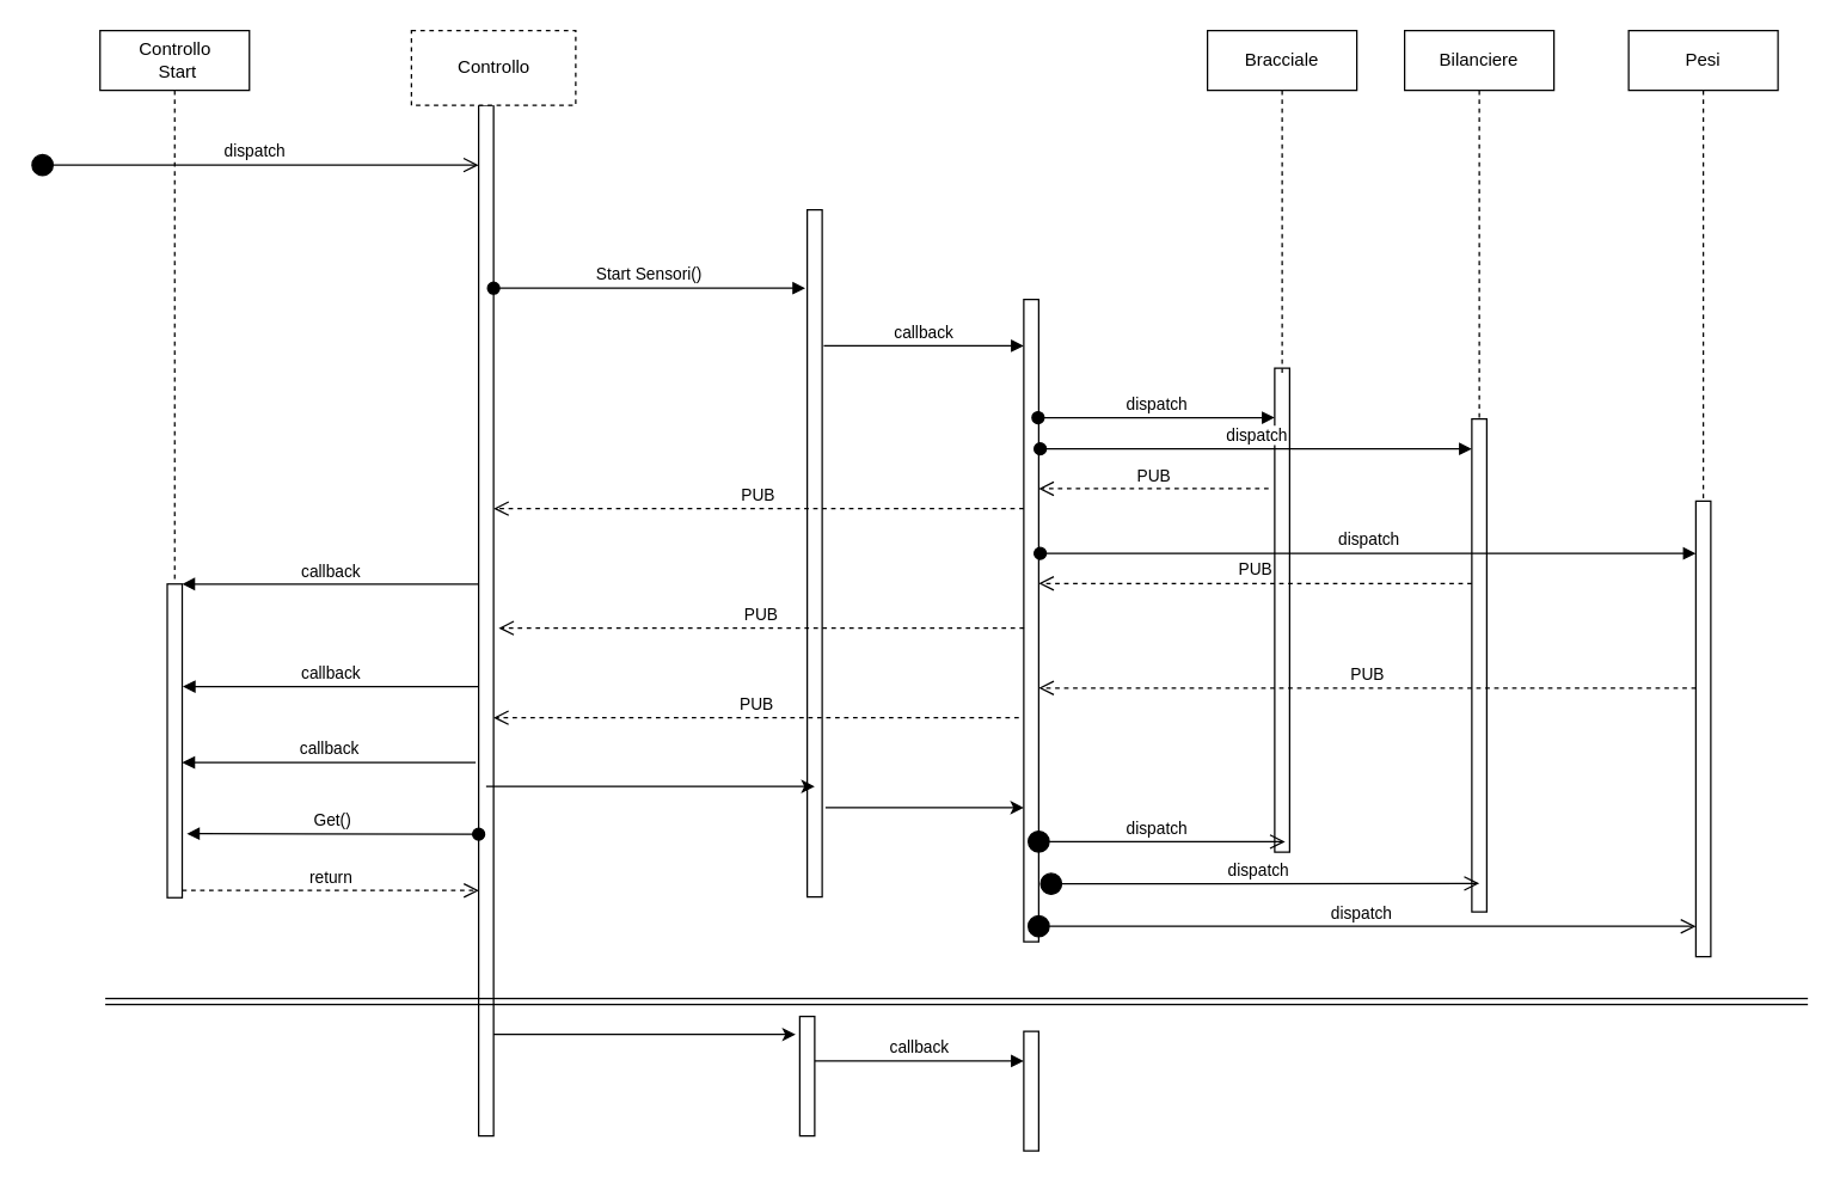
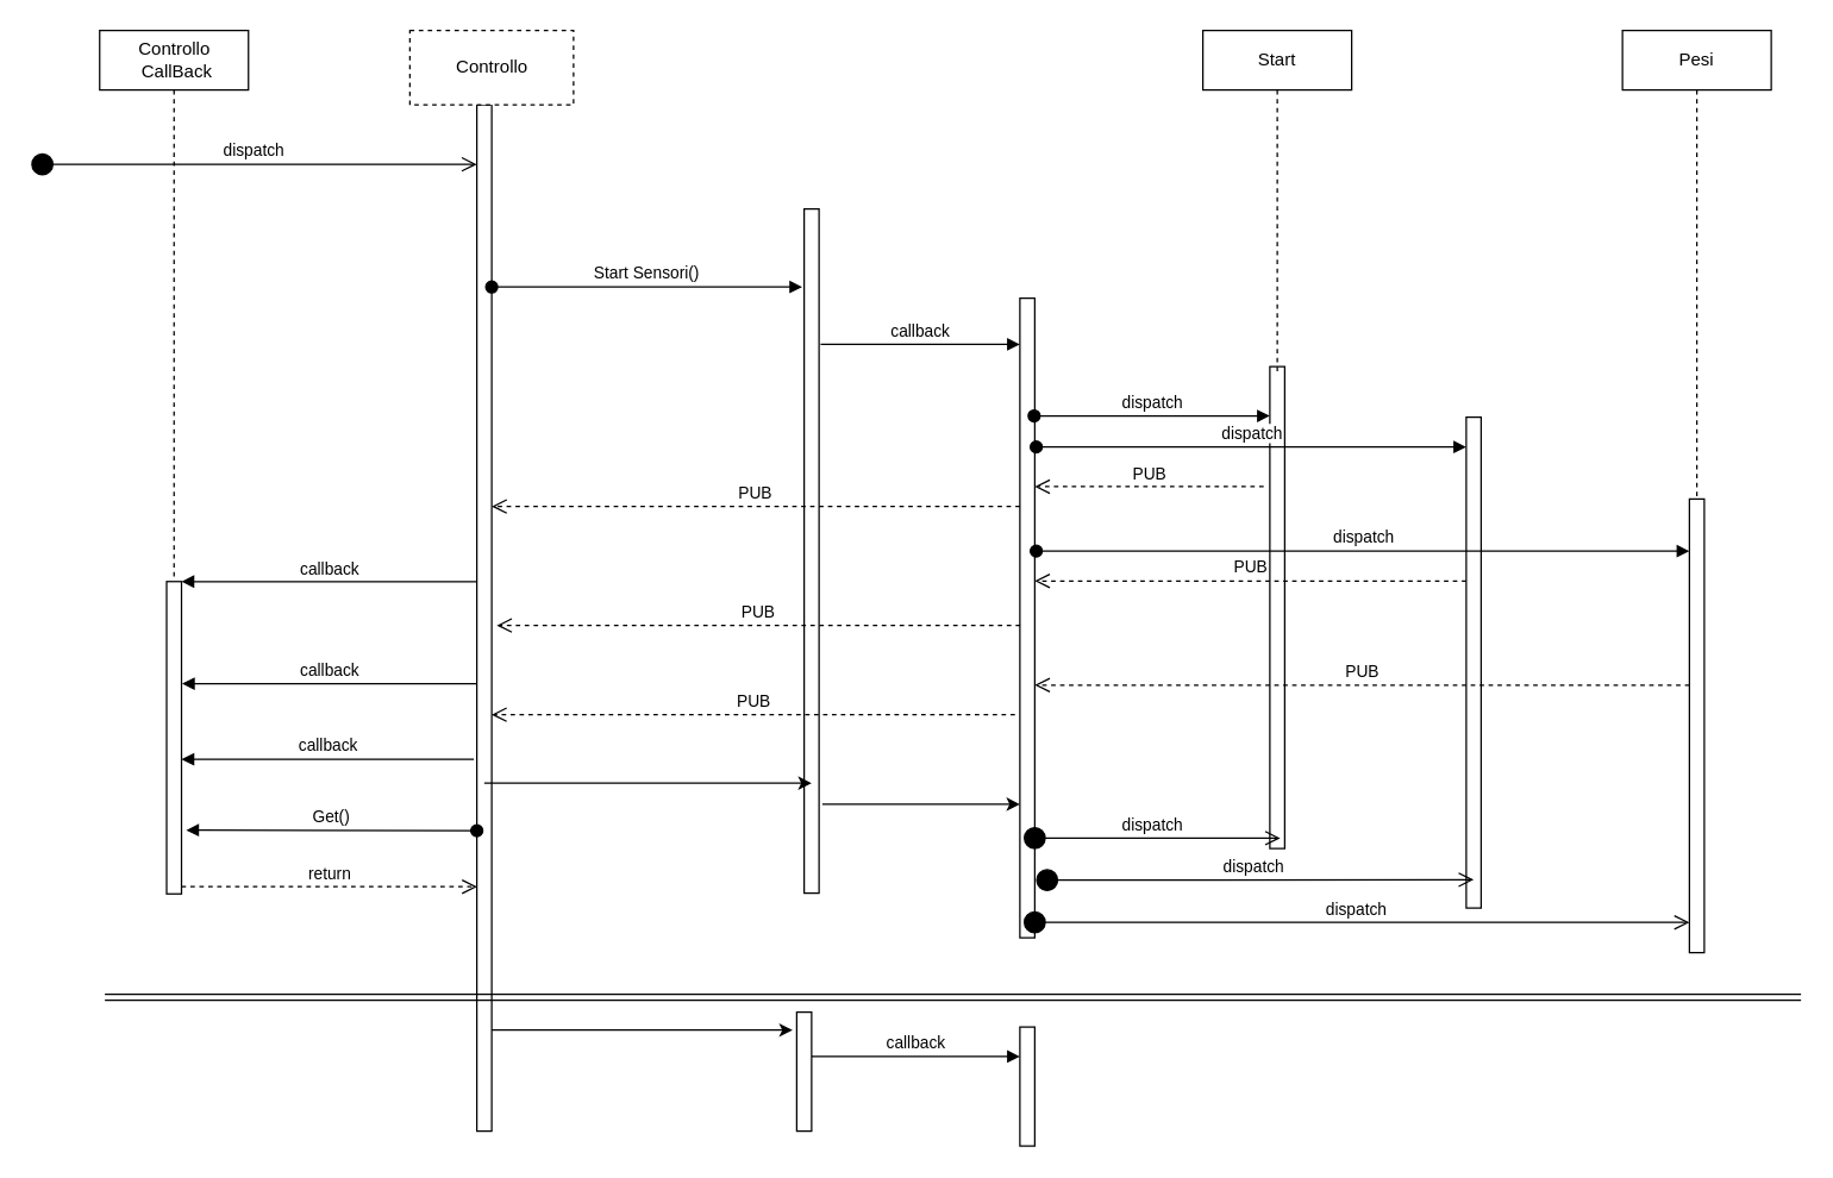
- <mxCell id="16" value="&lt;div&gt;Controllo&lt;/div&gt;&lt;div&gt;&amp;nbsp;Start&lt;/div&gt;" style="shape=umlLifeline;perimeter=lifelinePerimeter;whiteSpace=wrap;html=1;container=1;collapsible=0;recursiveResize=0;outlineConnect=0;" vertex="1" parent="1"><mxGeometry x="66.5" y="20" width="100" height="370" as="geometry" /></mxCell>
+ <mxCell id="16" value="&lt;div&gt;Controllo&lt;/div&gt;&lt;div&gt;&amp;nbsp;CallBack&lt;/div&gt;" style="shape=umlLifeline;perimeter=lifelinePerimeter;whiteSpace=wrap;html=1;container=1;collapsible=0;recursiveResize=0;outlineConnect=0;" vertex="1" parent="1"><mxGeometry x="66.5" y="20" width="100" height="370" as="geometry" /></mxCell>
- <mxCell id="28" value="Bracciale" style="shape=umlLifeline;perimeter=lifelinePerimeter;whiteSpace=wrap;html=1;container=1;collapsible=0;recursiveResize=0;outlineConnect=0;" vertex="1" parent="1"><mxGeometry x="808" y="20" width="100" height="230" as="geometry" /></mxCell>
+ <mxCell id="28" value="Start" style="shape=umlLifeline;perimeter=lifelinePerimeter;whiteSpace=wrap;html=1;container=1;collapsible=0;recursiveResize=0;outlineConnect=0;" vertex="1" parent="1"><mxGeometry x="808" y="20" width="100" height="230" as="geometry" /></mxCell>
- <mxCell id="31" value="Bilanciere" style="shape=umlLifeline;perimeter=lifelinePerimeter;whiteSpace=wrap;html=1;container=1;collapsible=0;recursiveResize=0;outlineConnect=0;" vertex="1" parent="1"><mxGeometry x="940" y="20" width="100" height="260" as="geometry" /></mxCell>
